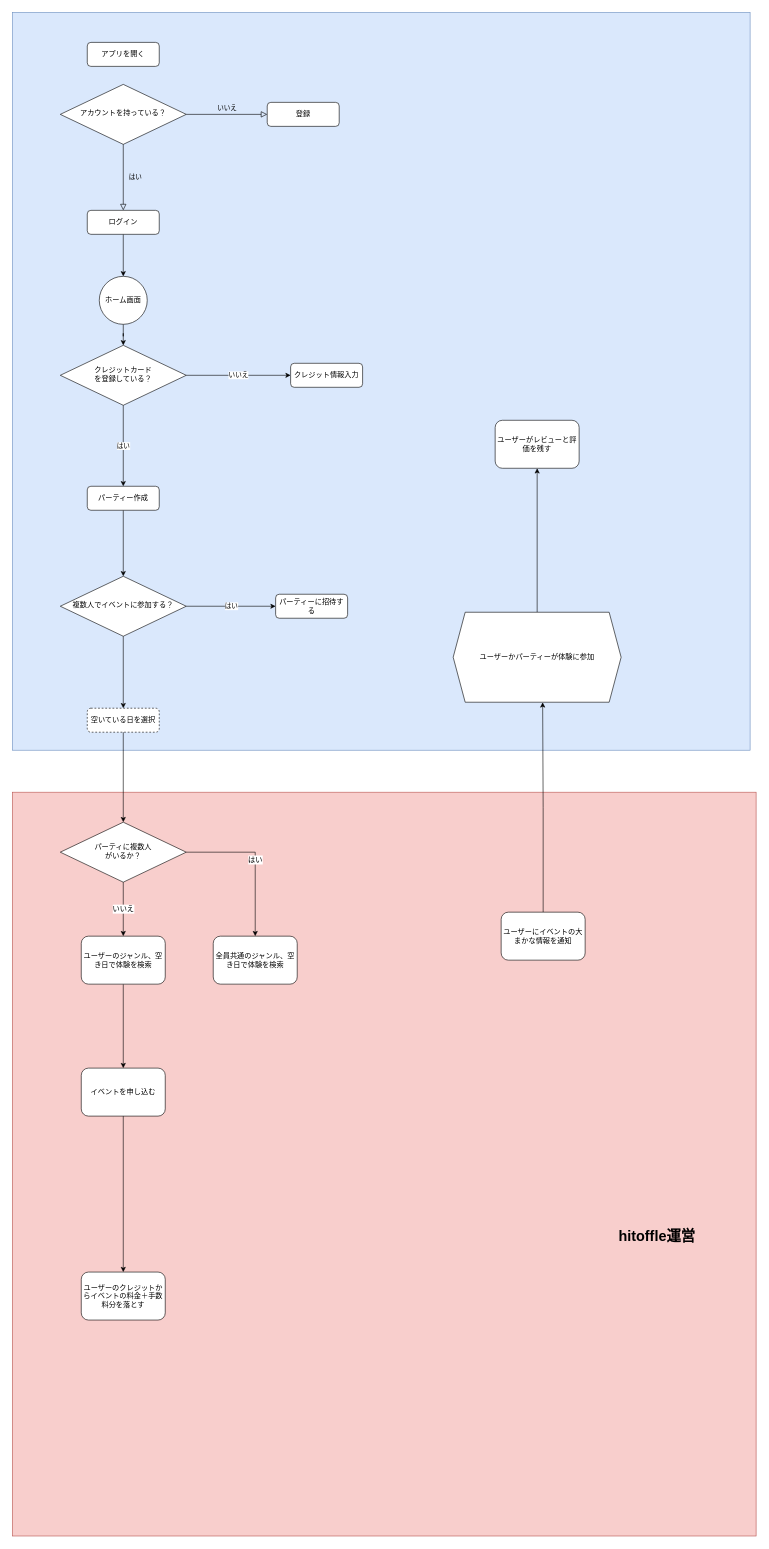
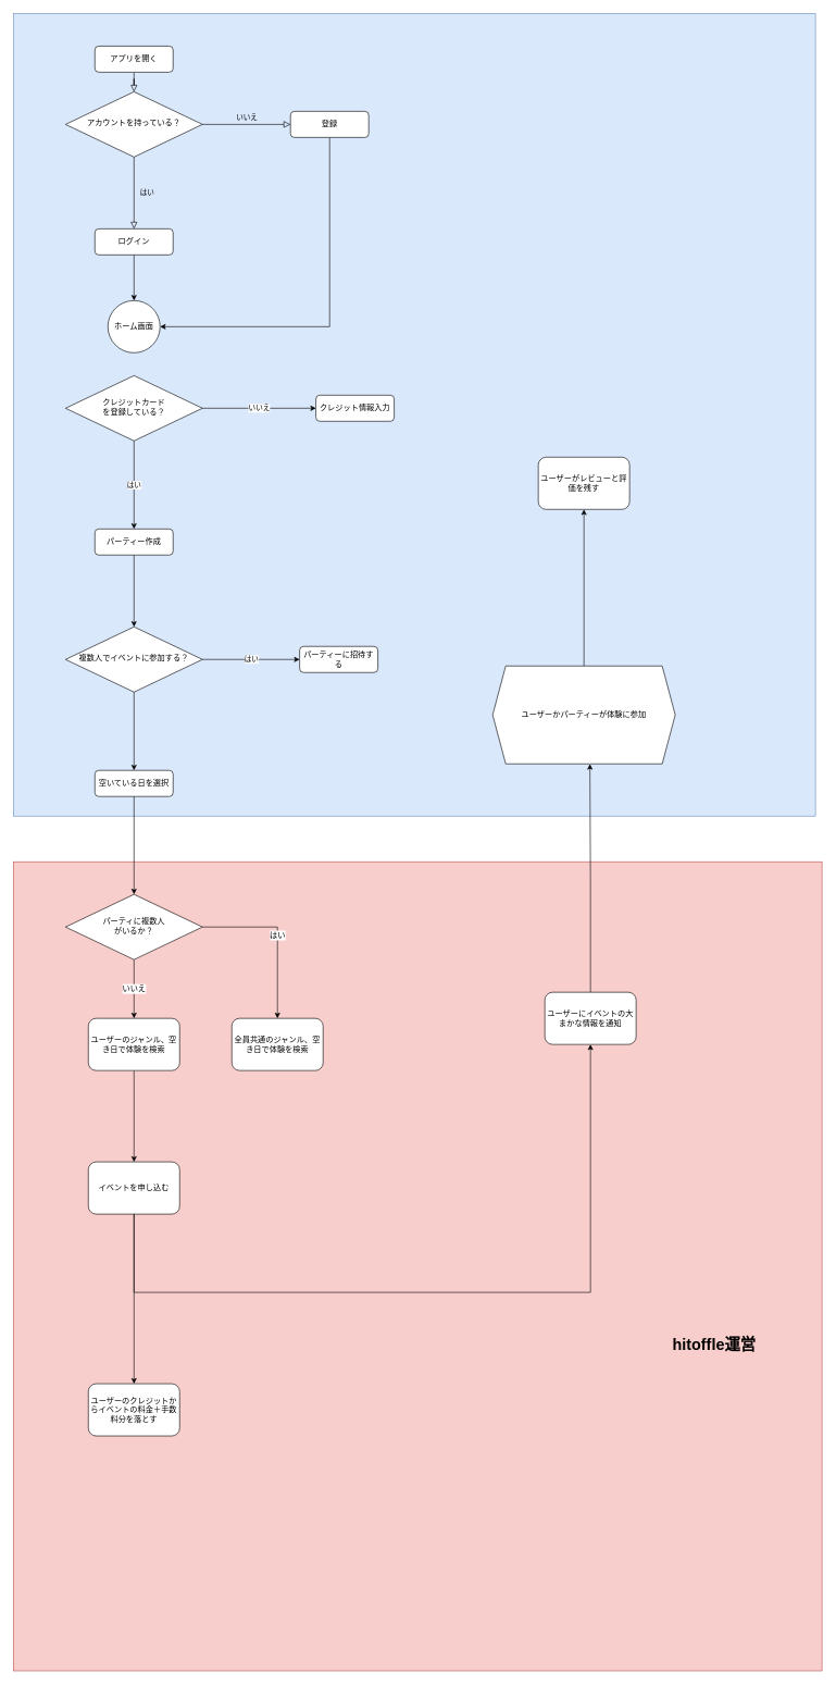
+ <mxCell id="3" value="" style="rounded=0;html=1;jettySize=auto;orthogonalLoop=1;fontSize=11;endArrow=block;endFill=0;endSize=8;strokeWidth=1;shadow=0;labelBackgroundColor=none;edgeStyle=orthogonalEdgeStyle;" parent="1" source="4" target="7" edge="1"><mxGeometry relative="1" as="geometry" /></mxCell>
+ <mxCell id="8" style="edgeStyle=orthogonalEdgeStyle;rounded=0;orthogonalLoop=1;jettySize=auto;html=1;entryX=1;entryY=0.5;entryDx=0;entryDy=0;" parent="1" source="9" target="15" edge="1"><mxGeometry relative="1" as="geometry"><mxPoint x="265" y="480" as="targetPoint" /><Array as="points"><mxPoint x="505" y="500" /></Array></mxGeometry></mxCell>
- <mxCell id="14" style="edgeStyle=orthogonalEdgeStyle;rounded=0;orthogonalLoop=1;jettySize=auto;html=1;" edge="1" parent="1" source="15" target="22"><mxGeometry relative="1" as="geometry" /></mxCell>
- <mxCell id="23" value="空いている日を選択" style="rounded=1;whiteSpace=wrap;html=1;fontSize=12;glass=0;strokeWidth=1;shadow=0;dashed=1;" parent="1" vertex="1"><mxGeometry x="145" y="1180" width="120" height="40" as="geometry" /></mxCell>
+ <mxCell id="23" value="空いている日を選択" style="rounded=1;whiteSpace=wrap;html=1;fontSize=12;glass=0;strokeWidth=1;shadow=0;" parent="1" vertex="1"><mxGeometry x="145" y="1180" width="120" height="40" as="geometry" /></mxCell>
+ <mxCell id="36" style="edgeStyle=orthogonalEdgeStyle;rounded=0;orthogonalLoop=1;jettySize=auto;html=1;fontSize=24;exitX=0.5;exitY=1;exitDx=0;exitDy=0;" parent="1" source="35" target="39" edge="1"><mxGeometry relative="1" as="geometry"><Array as="points"><mxPoint x="205" y="1980" /><mxPoint x="905" y="1980" /></Array></mxGeometry></mxCell>
